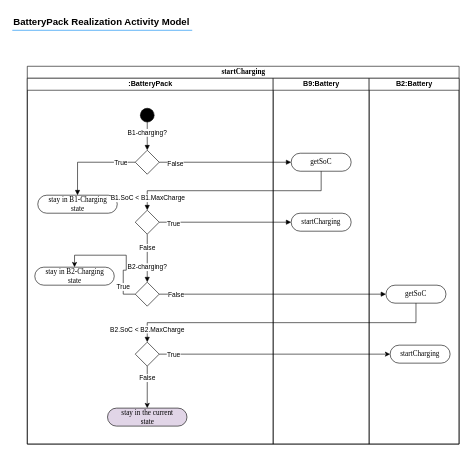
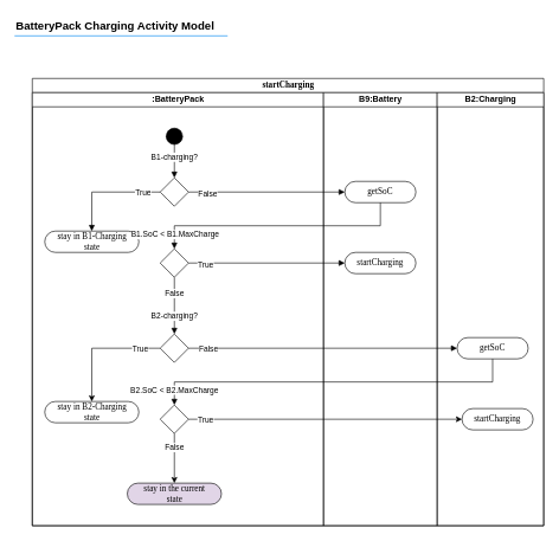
- <mxCell id="2" value="&lt;b&gt;BatteryPack Realization Activity Model&lt;/b&gt;" style="text;fontSize=16;verticalAlign=middle;strokeColor=none;fillColor=none;whiteSpace=wrap;html=1;" vertex="1" parent="1"><mxGeometry x="20" y="20" width="500" height="30" as="geometry" /></mxCell>
+ <mxCell id="2" value="&lt;b&gt;BatteryPack Charging Activity Model&lt;/b&gt;" style="text;fontSize=16;verticalAlign=middle;strokeColor=none;fillColor=none;whiteSpace=wrap;html=1;" vertex="1" parent="1"><mxGeometry x="20" y="20" width="500" height="30" as="geometry" /></mxCell>
- <mxCell id="28" value="B2:Battery" style="swimlane;html=1;startSize=20;" vertex="1" parent="4"><mxGeometry x="570" y="20" width="150" height="610" as="geometry"><mxRectangle x="570" y="20" width="40" height="1720" as="alternateBounds" /></mxGeometry></mxCell>
+ <mxCell id="28" value="B2:Charging" style="swimlane;html=1;startSize=20;" vertex="1" parent="4"><mxGeometry x="570" y="20" width="150" height="610" as="geometry"><mxRectangle x="570" y="20" width="40" height="1720" as="alternateBounds" /></mxGeometry></mxCell>
- <mxCell id="23" value="stay in B2-Charging&lt;div&gt;&amp;nbsp;state&amp;nbsp;&lt;/div&gt;" style="rounded=1;whiteSpace=wrap;html=1;shadow=0;comic=0;labelBackgroundColor=none;strokeWidth=1;fontFamily=Verdana;fontSize=12;align=center;arcSize=50;" vertex="1" parent="5"><mxGeometry x="12.5" y="315" width="132.5" height="30" as="geometry" /></mxCell>
+ <mxCell id="23" value="stay in B2-Charging&lt;div&gt;&amp;nbsp;state&amp;nbsp;&lt;/div&gt;" style="rounded=1;whiteSpace=wrap;html=1;shadow=0;comic=0;labelBackgroundColor=none;strokeWidth=1;fontFamily=Verdana;fontSize=12;align=center;arcSize=50;" vertex="1" parent="5"><mxGeometry x="17.5" y="435" width="132.5" height="30" as="geometry" /></mxCell>
